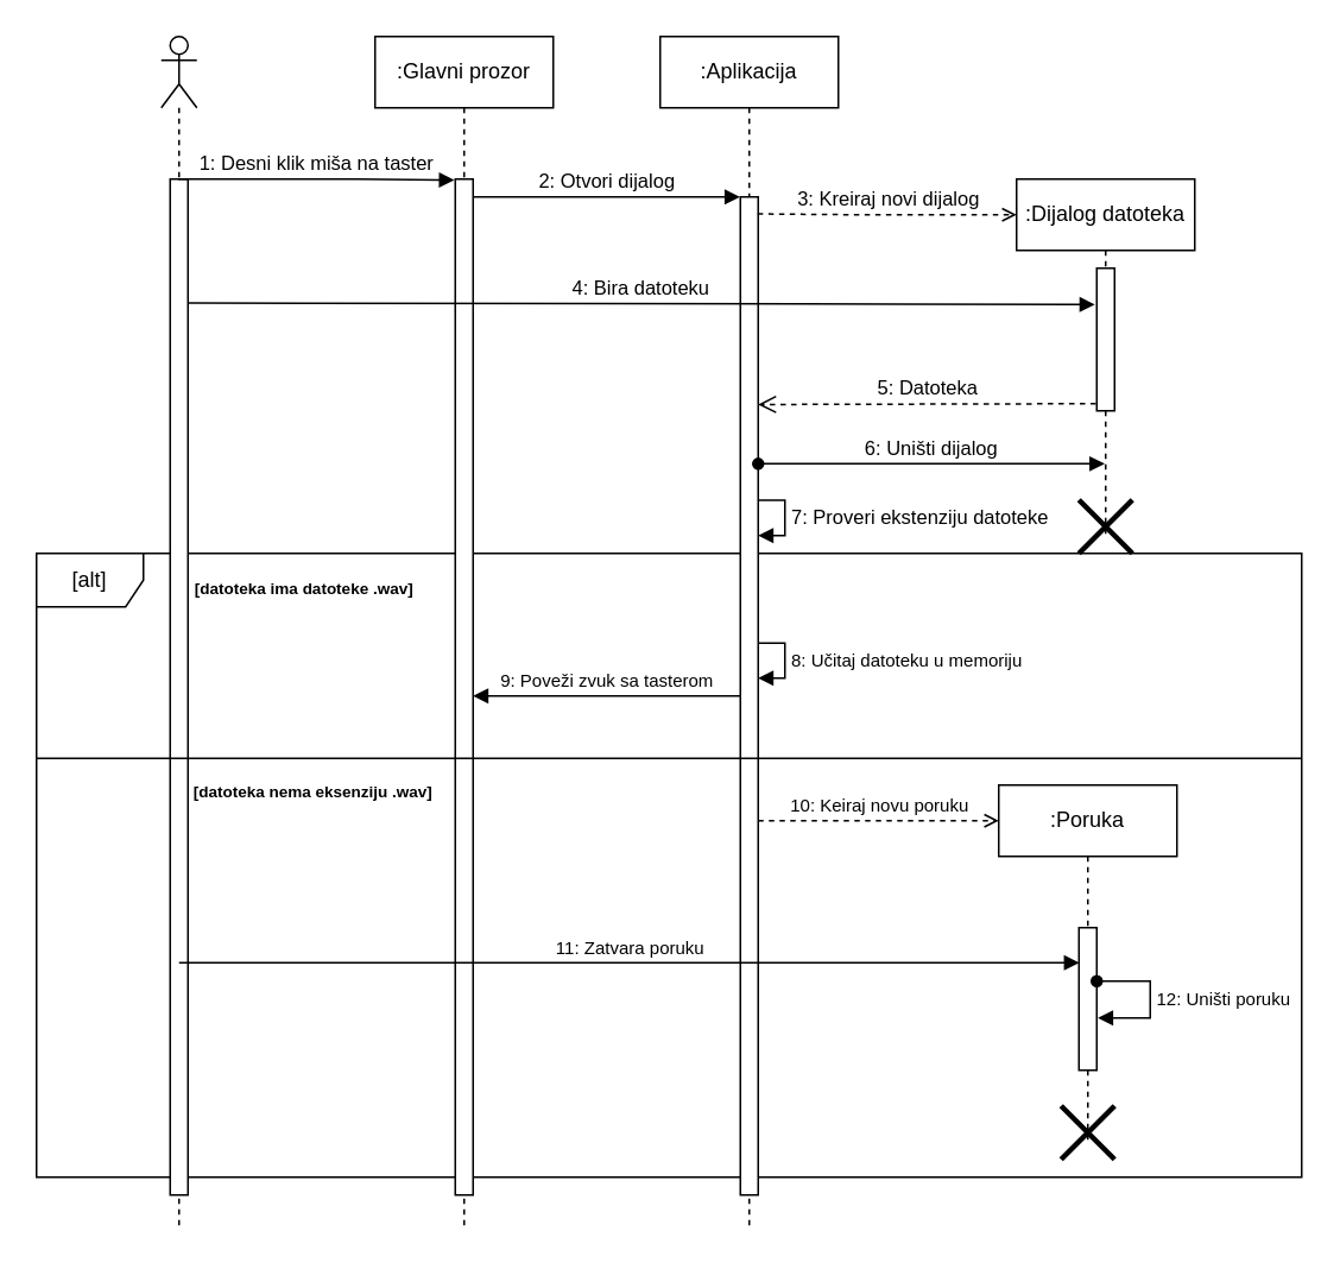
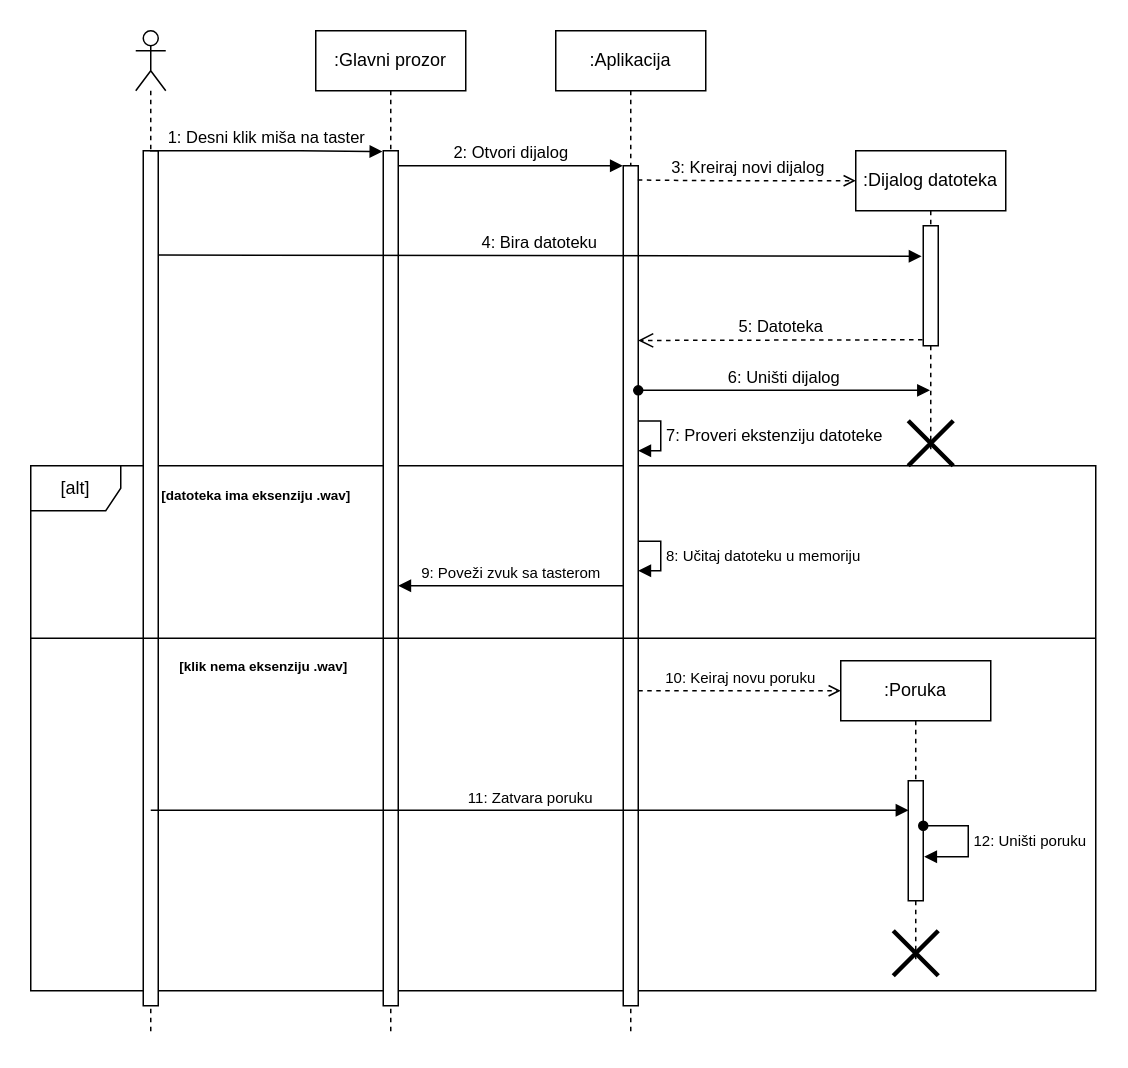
- <mxCell id="20" value="[datoteka ima datoteke .wav]" style="text;html=1;align=center;verticalAlign=middle;resizable=0;points=[];autosize=1;strokeColor=none;fillColor=none;fontStyle=1;fontSize=9;" vertex="1" parent="1"><mxGeometry x="95" y="320" width="150" height="20" as="geometry" /></mxCell>
+ <mxCell id="20" value="[datoteka ima eksenziju .wav]" style="text;html=1;align=center;verticalAlign=middle;resizable=0;points=[];autosize=1;strokeColor=none;fillColor=none;fontStyle=1;fontSize=9;" vertex="1" parent="1"><mxGeometry x="95" y="320" width="150" height="20" as="geometry" /></mxCell>
- <mxCell id="22" value="[datoteka nema eksenziju .wav]" style="text;html=1;align=center;verticalAlign=middle;resizable=0;points=[];autosize=1;strokeColor=none;fillColor=none;fontStyle=1;fontSize=9;" vertex="1" parent="1"><mxGeometry x="95" y="434" width="160" height="20" as="geometry" /></mxCell>
+ <mxCell id="22" value="[klik nema eksenziju .wav]" style="text;html=1;align=center;verticalAlign=middle;resizable=0;points=[];autosize=1;strokeColor=none;fillColor=none;fontStyle=1;fontSize=9;" vertex="1" parent="1"><mxGeometry x="95" y="434" width="160" height="20" as="geometry" /></mxCell>
